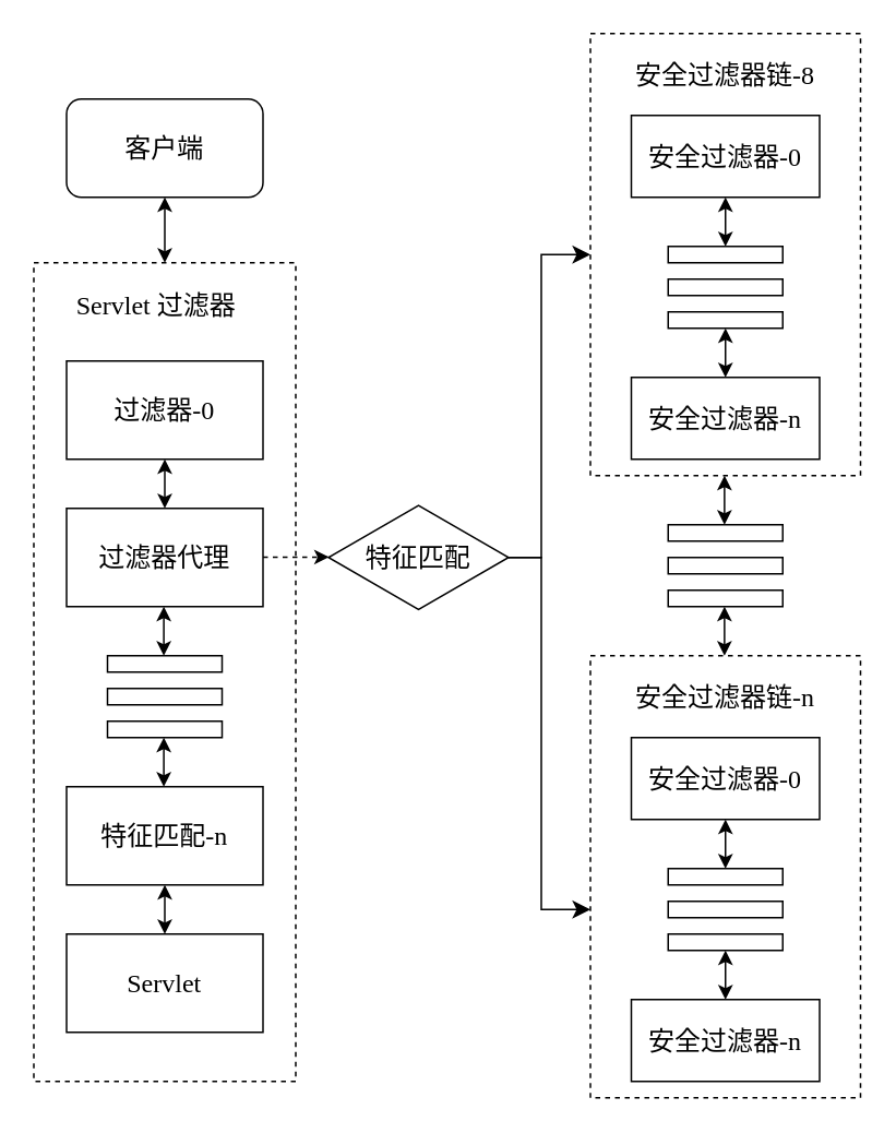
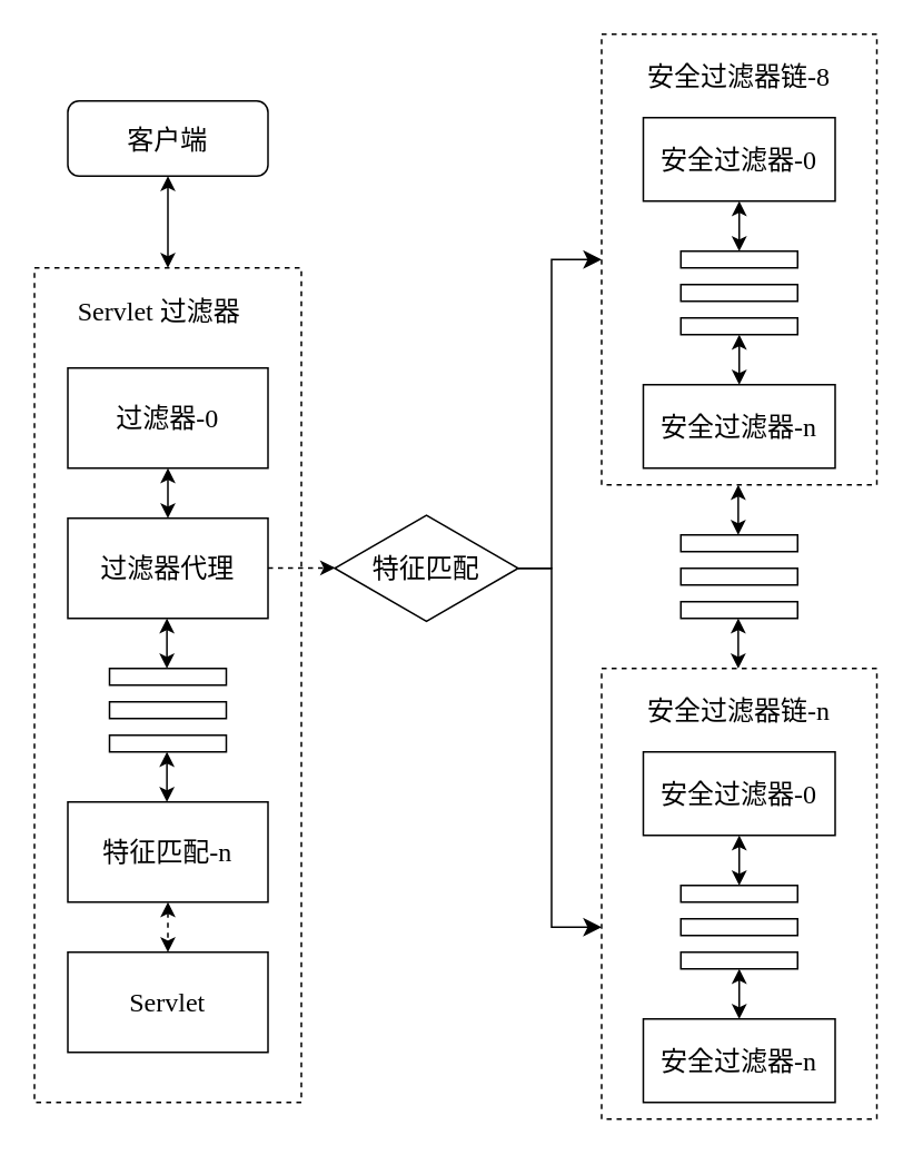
- <mxCell id="4" value="客户端" style="rounded=1;whiteSpace=wrap;html=1;fontFamily=Songti SC;fontSize=16;" parent="1" vertex="1"><mxGeometry x="40" y="60" width="120" height="60" as="geometry" /></mxCell>
+ <mxCell id="4" value="客户端" style="rounded=1;whiteSpace=wrap;html=1;fontFamily=Songti SC;fontSize=16;" parent="1" vertex="1"><mxGeometry x="40" y="60" width="120" height="45" as="geometry" /></mxCell>
- <mxCell id="8" style="edgeStyle=none;html=1;exitX=0.5;exitY=1;exitDx=0;exitDy=0;entryX=0.5;entryY=0;entryDx=0;entryDy=0;startArrow=classic;startFill=1;fontFamily=Songti SC;fontSize=16;" parent="1" source="9" target="10" edge="1"><mxGeometry relative="1" as="geometry" /></mxCell>
+ <mxCell id="8" style="edgeStyle=none;html=1;exitX=0.5;exitY=1;exitDx=0;exitDy=0;entryX=0.5;entryY=0;entryDx=0;entryDy=0;startArrow=classic;startFill=1;fontFamily=Songti SC;fontSize=16;dashed=1;" parent="1" source="9" target="10" edge="1"><mxGeometry relative="1" as="geometry" /></mxCell>
